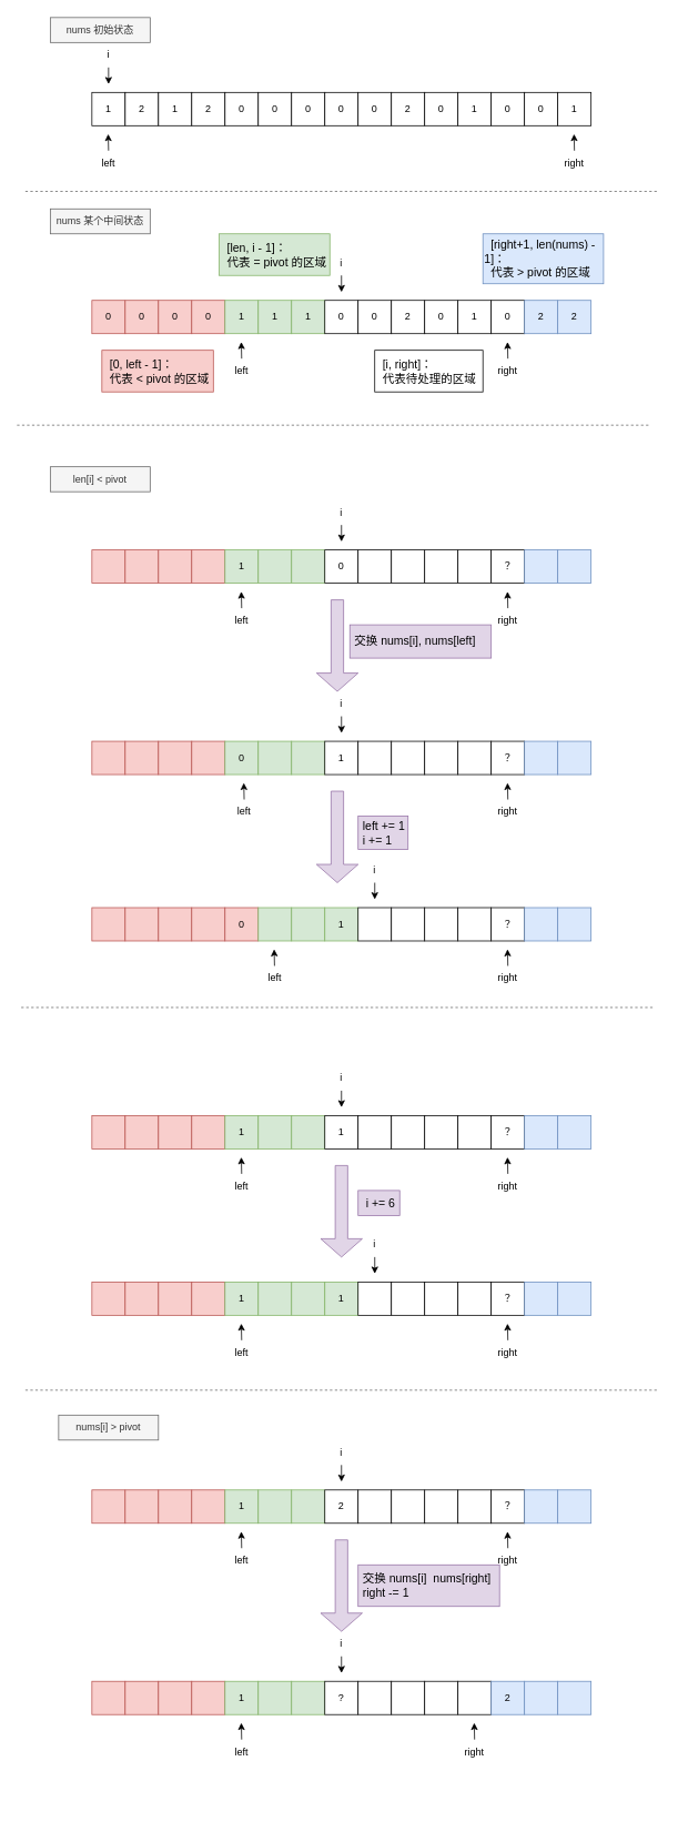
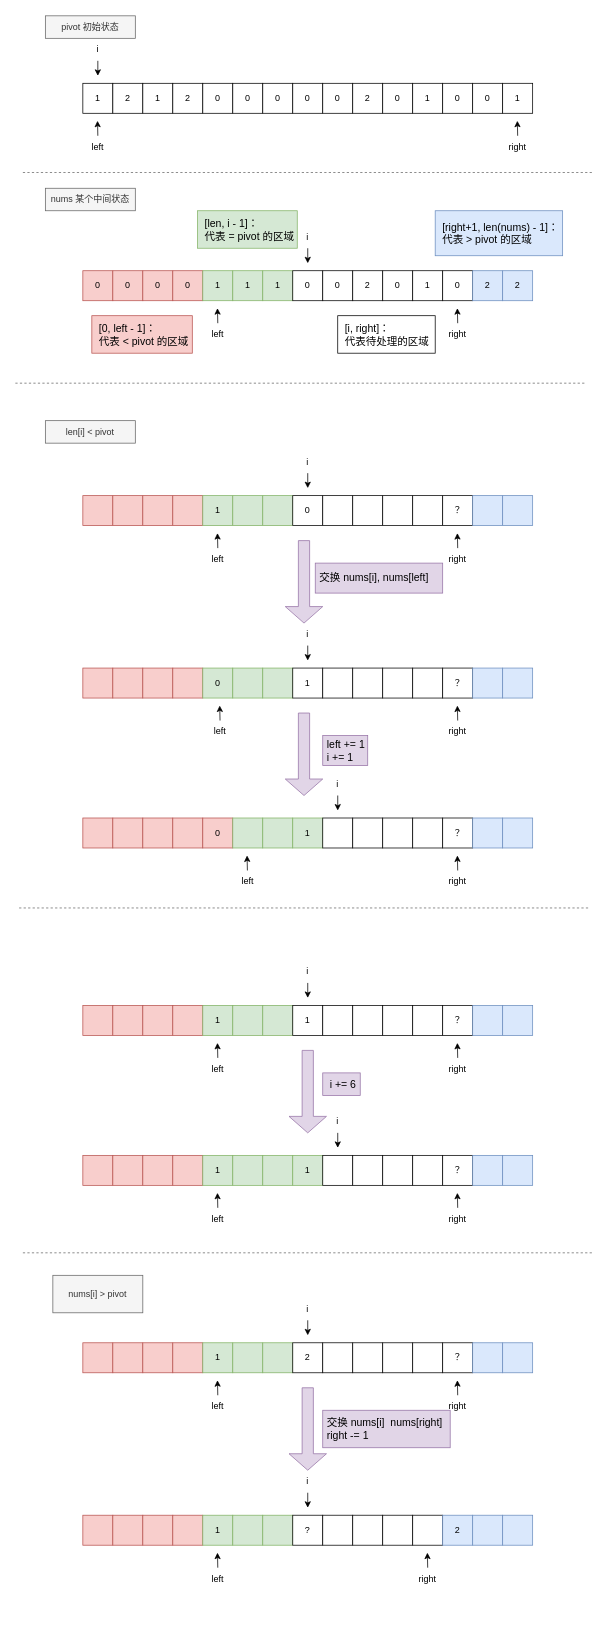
- <mxCell id="17" value="nums 初始状态" style="text;html=1;align=center;verticalAlign=middle;whiteSpace=wrap;rounded=0;fillColor=#f5f5f5;fontColor=#333333;strokeColor=#666666;" parent="1" vertex="1"><mxGeometry x="60" y="20" width="120" height="30" as="geometry" /></mxCell>
+ <mxCell id="17" value="pivot 初始状态" style="text;html=1;align=center;verticalAlign=middle;whiteSpace=wrap;rounded=0;fillColor=#f5f5f5;fontColor=#333333;strokeColor=#666666;" parent="1" vertex="1"><mxGeometry x="60" y="20" width="120" height="30" as="geometry" /></mxCell>
- <mxCell id="47" value="&amp;nbsp; [right+1, len(nums) - 1]：&lt;br style=&quot;font-size: 14px;&quot;&gt;&amp;nbsp; 代表 &amp;gt; pivot 的区域" style="rounded=0;whiteSpace=wrap;html=1;fillColor=#dae8fc;strokeColor=#6c8ebf;align=left;fontSize=14;verticalAlign=middle;spacing=2;spacingBottom=0;spacingTop=0;" parent="1" vertex="1"><mxGeometry x="580" y="280" width="145" height="60" as="geometry" /></mxCell>
+ <mxCell id="47" value="&amp;nbsp; [right+1, len(nums) - 1]：&lt;br style=&quot;font-size: 14px;&quot;&gt;&amp;nbsp; 代表 &amp;gt; pivot 的区域" style="rounded=0;whiteSpace=wrap;html=1;fillColor=#dae8fc;strokeColor=#6c8ebf;align=left;fontSize=14;verticalAlign=middle;spacing=2;spacingBottom=0;spacingTop=0;" parent="1" vertex="1"><mxGeometry x="580" y="280" width="170" height="60" as="geometry" /></mxCell>
- <mxCell id="166" value="nums[i] &amp;gt; pivot" style="text;html=1;align=center;verticalAlign=middle;whiteSpace=wrap;rounded=0;fillColor=#f5f5f5;fontColor=#333333;strokeColor=#666666;" parent="1" vertex="1"><mxGeometry x="70" y="1700" width="120" height="30" as="geometry" /></mxCell>
+ <mxCell id="166" value="nums[i] &amp;gt; pivot" style="text;html=1;align=center;verticalAlign=middle;whiteSpace=wrap;rounded=0;fillColor=#f5f5f5;fontColor=#333333;strokeColor=#666666;" parent="1" vertex="1"><mxGeometry x="70" y="1700" width="120" height="50" as="geometry" /></mxCell>
